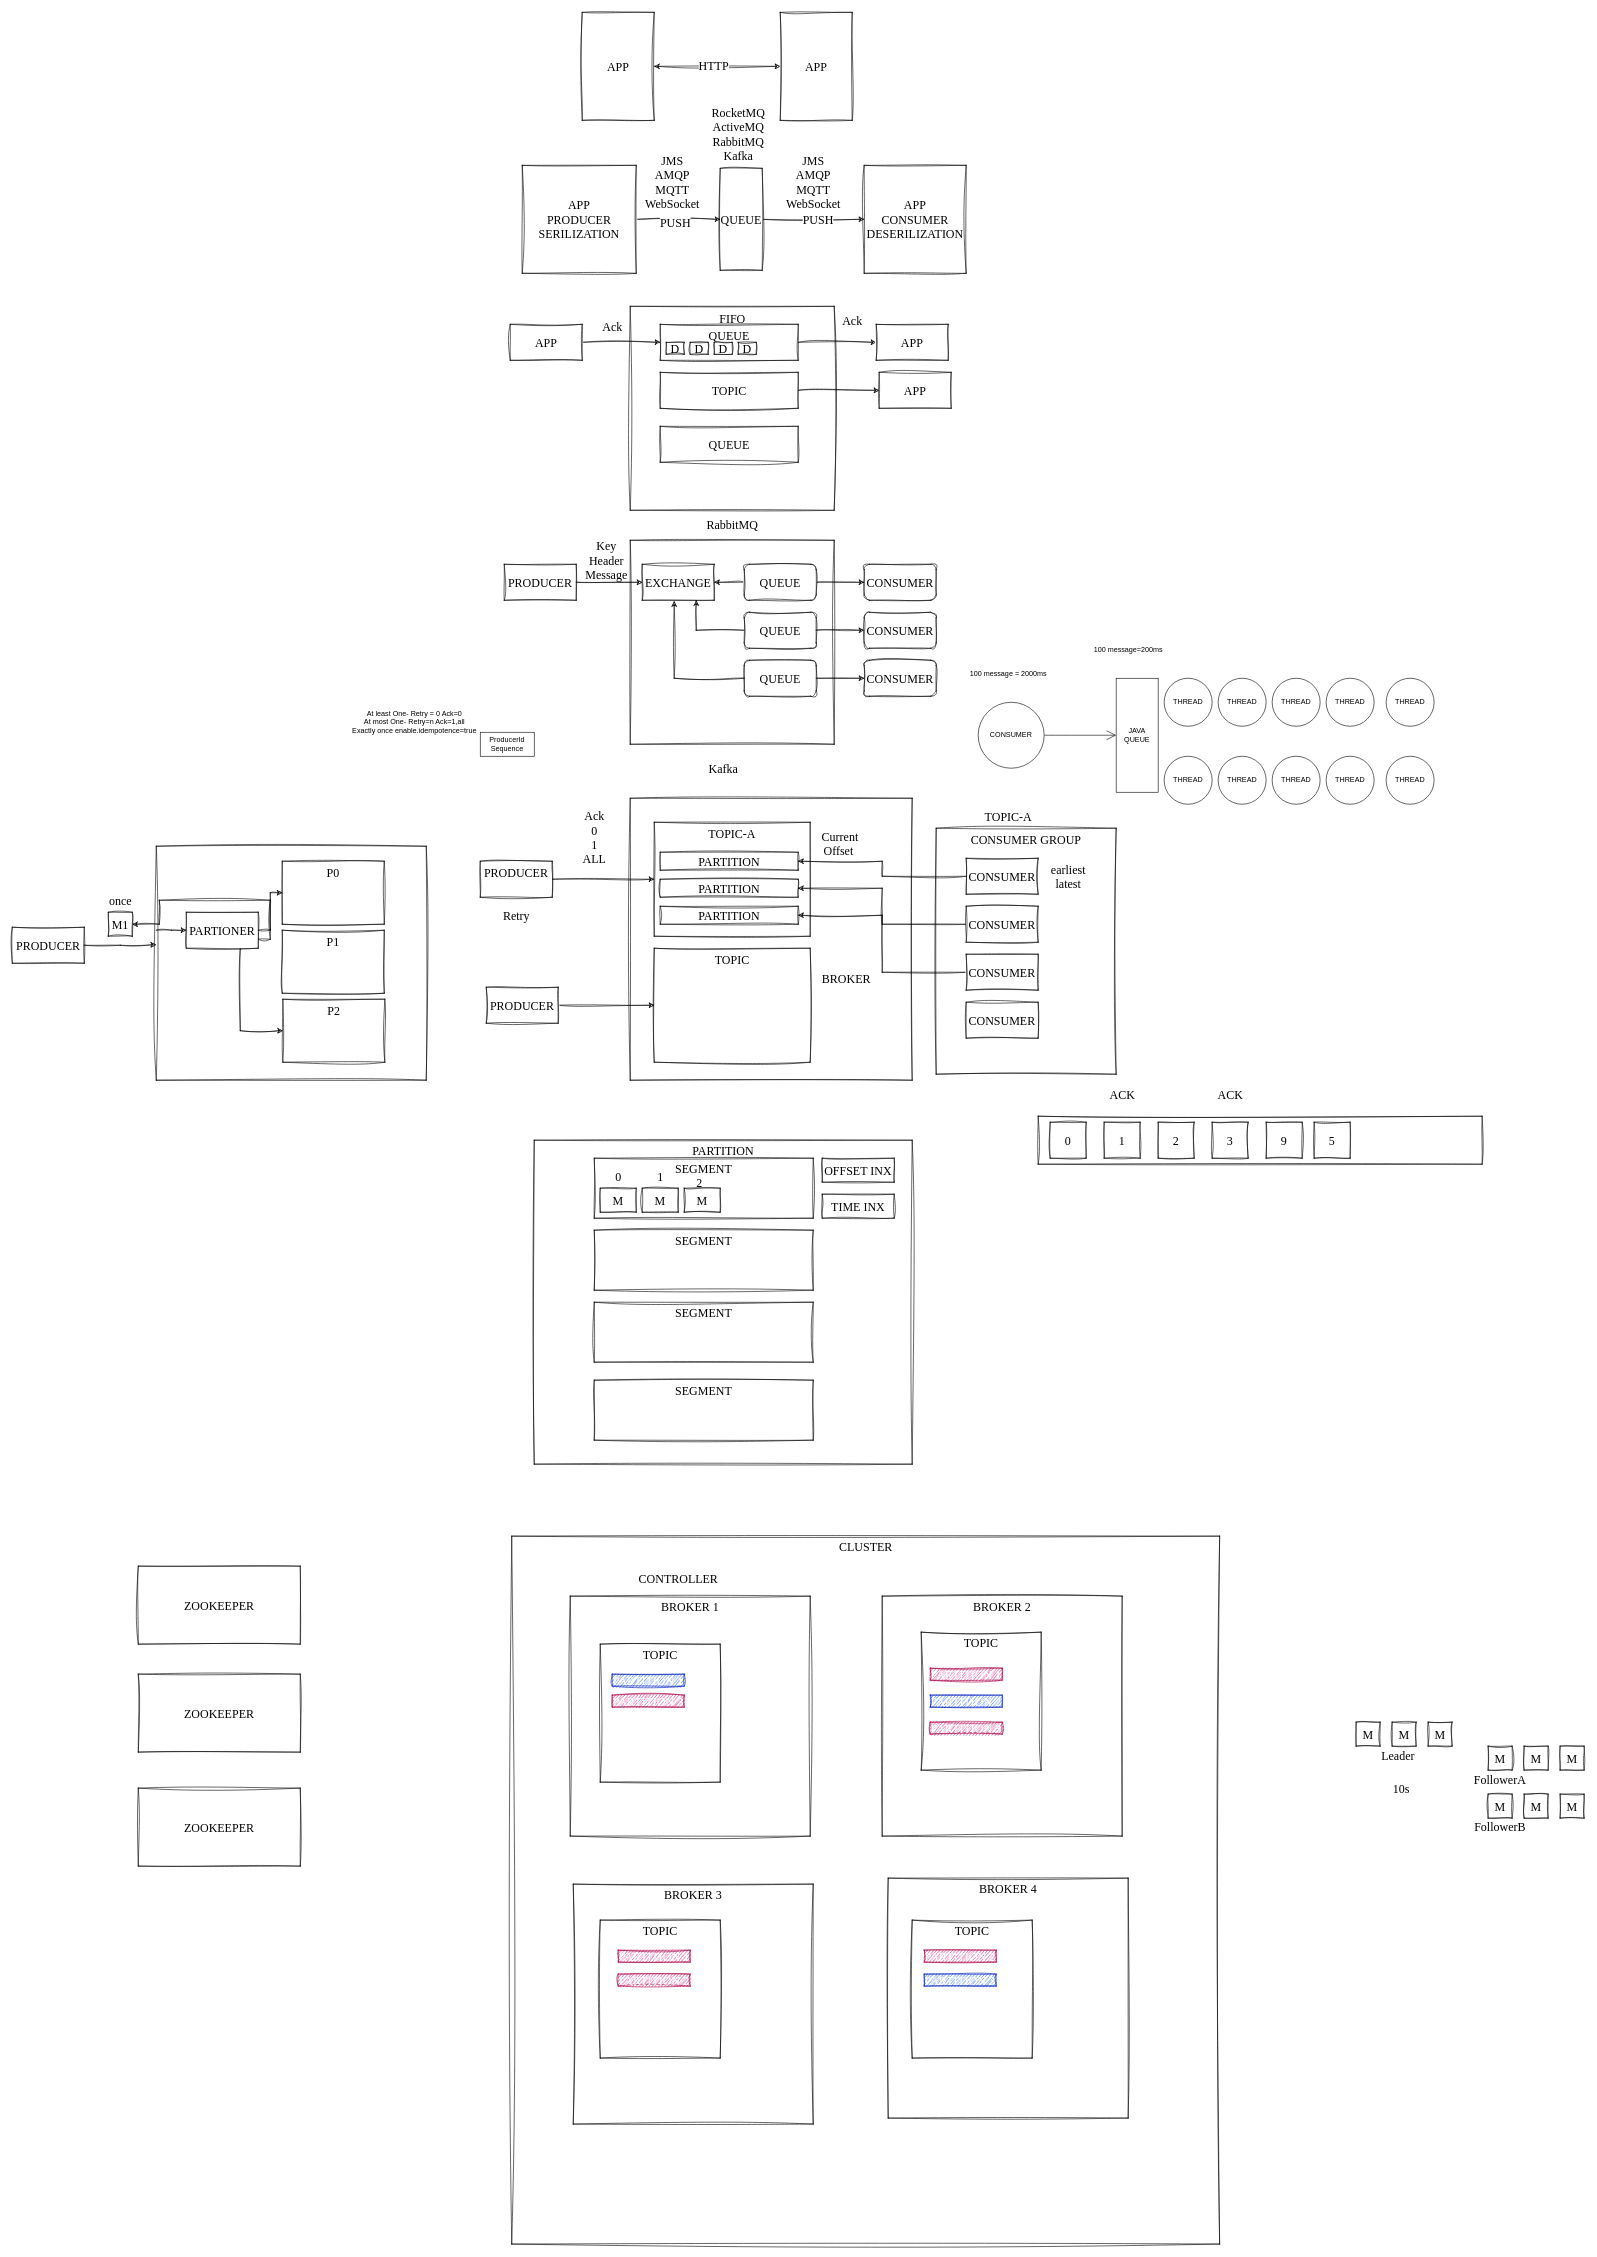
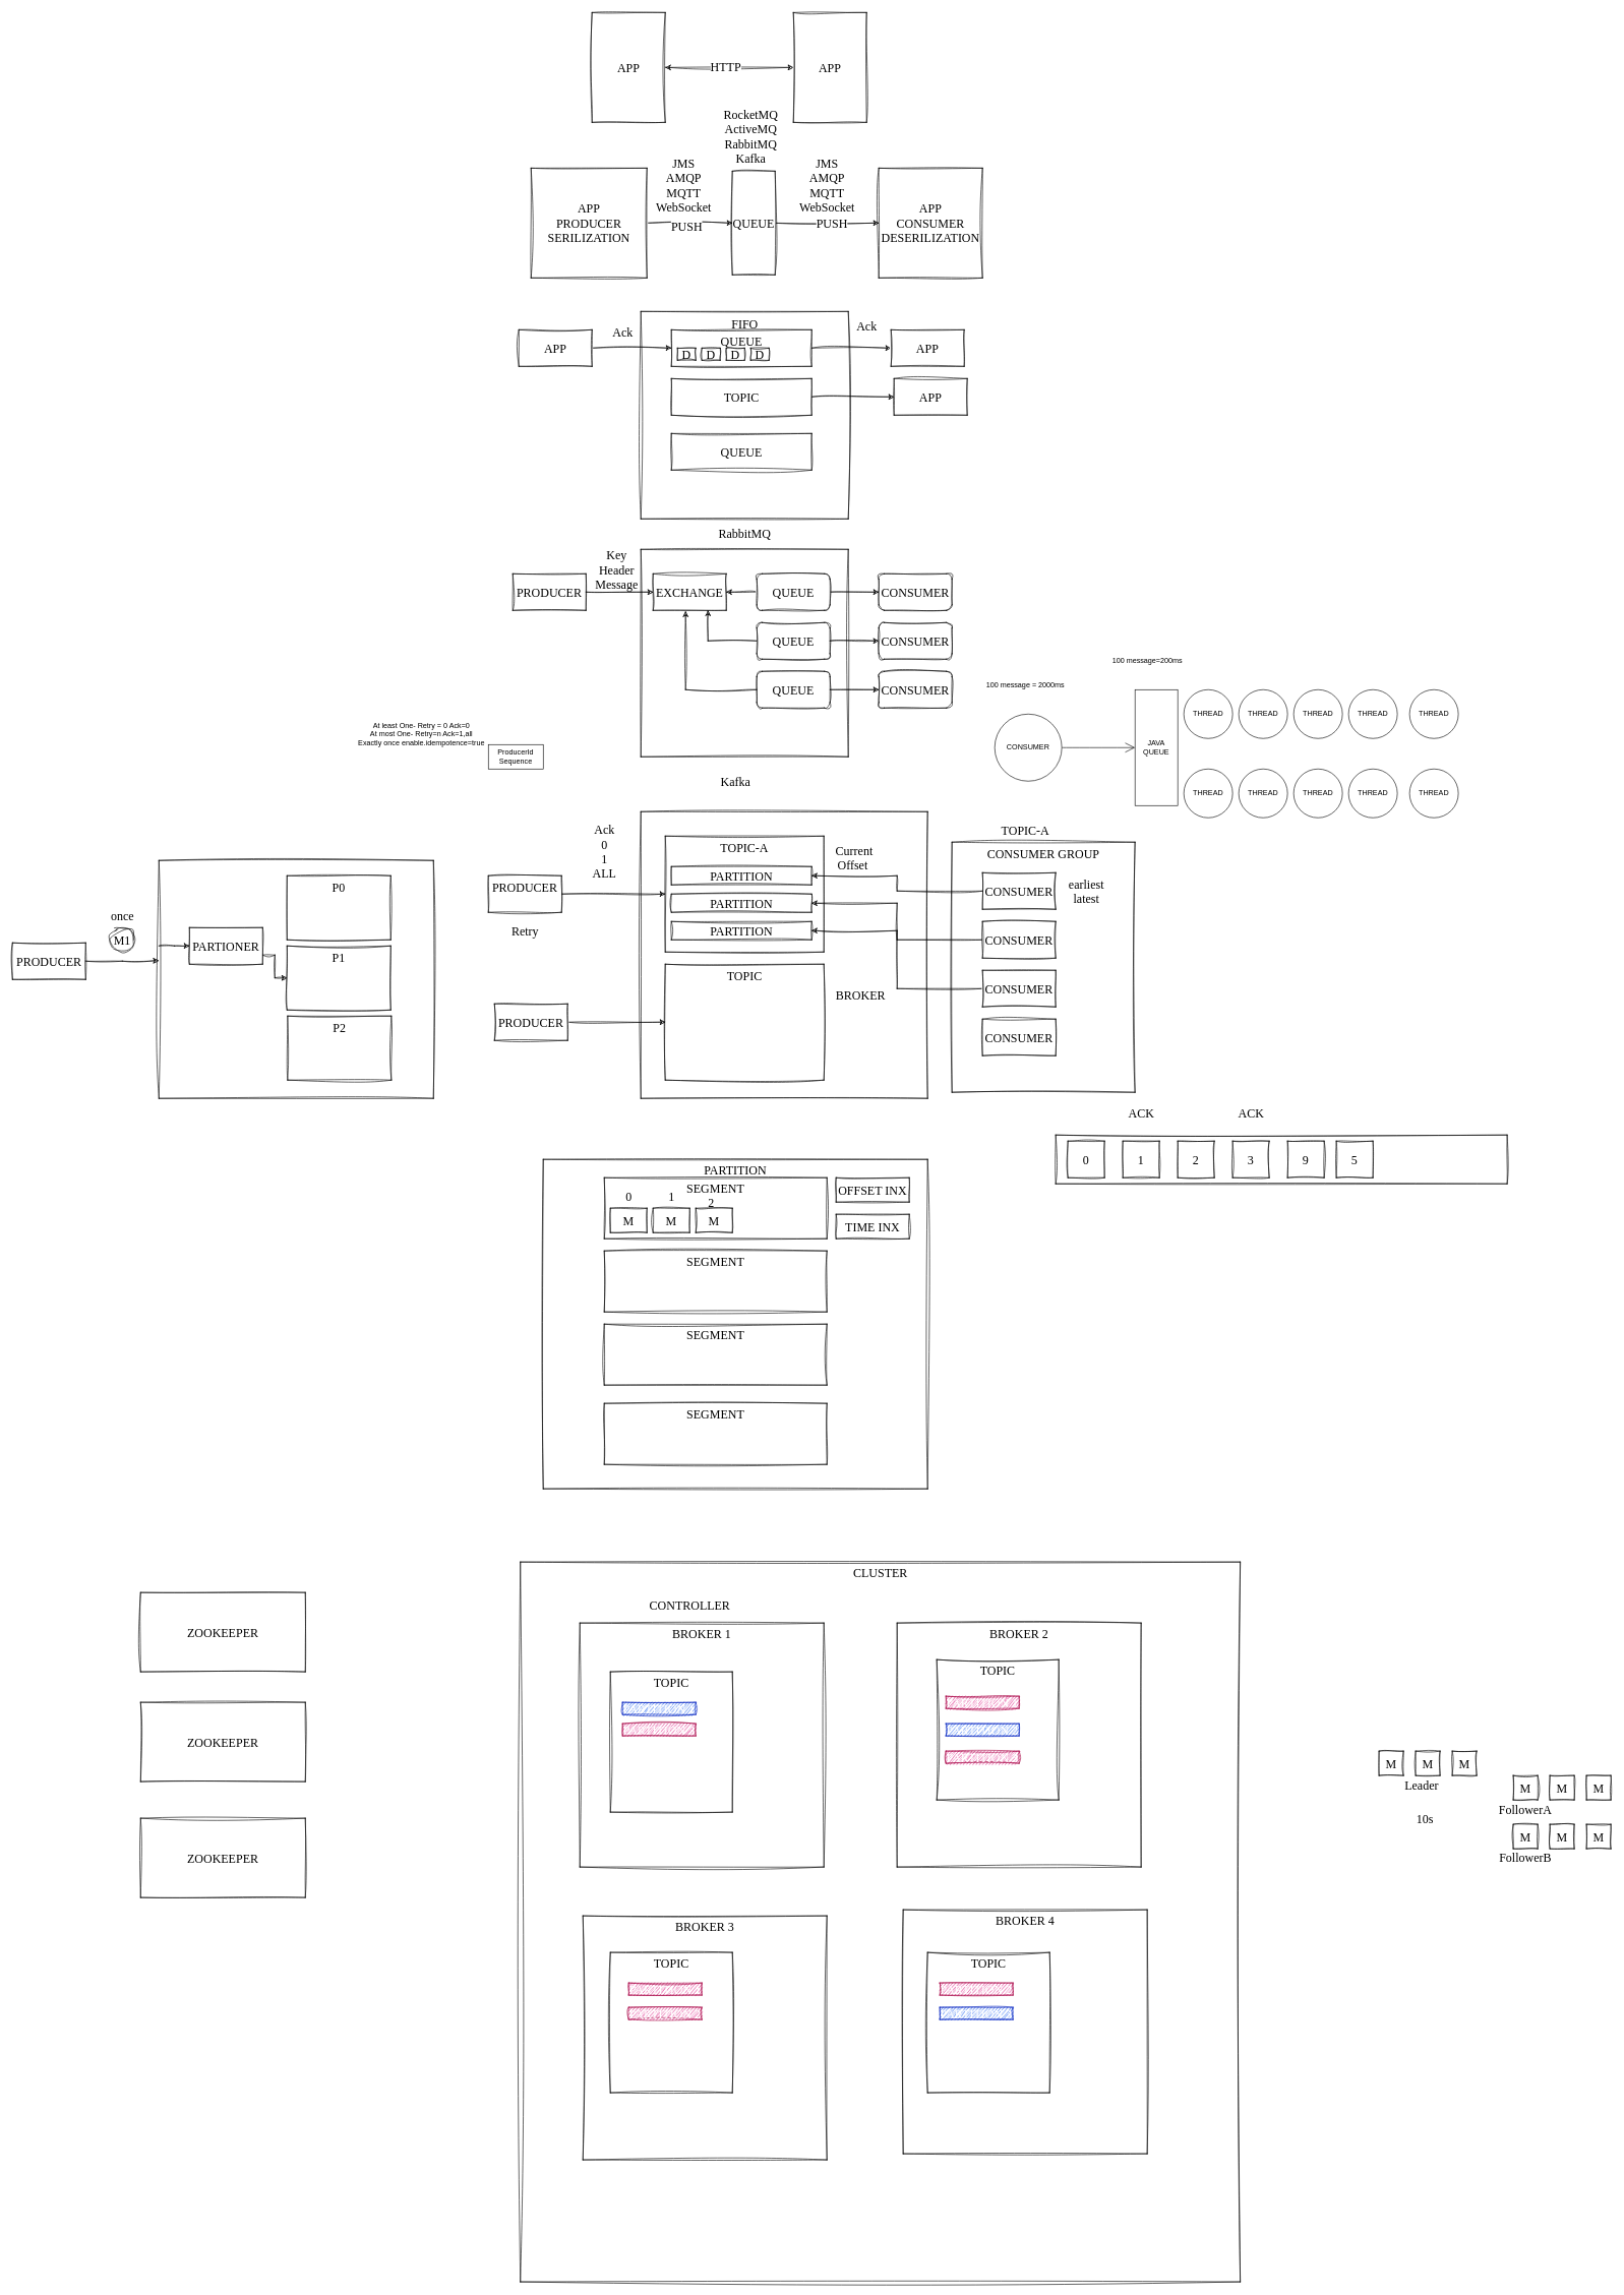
- <mxCell id="103" style="edgeStyle=orthogonalEdgeStyle;rounded=0;sketch=1;hachureGap=4;jiggle=2;curveFitting=1;orthogonalLoop=1;jettySize=auto;html=1;exitX=1;exitY=0.5;exitDx=0;exitDy=0;fontFamily=Architects Daughter;fontSource=https%3A%2F%2Ffonts.googleapis.com%2Fcss%3Ffamily%3DArchitects%2BDaughter;fontSize=16;" parent="1" source="106" target="108" edge="1"><mxGeometry relative="1" as="geometry" /></mxCell>
- <mxCell id="104" style="edgeStyle=orthogonalEdgeStyle;rounded=0;sketch=1;hachureGap=4;jiggle=2;curveFitting=1;orthogonalLoop=1;jettySize=auto;html=1;exitX=1;exitY=0.75;exitDx=0;exitDy=0;fontFamily=Architects Daughter;fontSource=https%3A%2F%2Ffonts.googleapis.com%2Fcss%3Ffamily%3DArchitects%2BDaughter;fontSize=16;" parent="1" source="106" target="107" edge="1"><mxGeometry relative="1" as="geometry" /></mxCell>
+ <mxCell id="104" style="edgeStyle=orthogonalEdgeStyle;rounded=0;sketch=1;hachureGap=4;jiggle=2;curveFitting=1;orthogonalLoop=1;jettySize=auto;html=1;exitX=1;exitY=0.75;exitDx=0;exitDy=0;fontFamily=Architects Daughter;fontSource=https%3A%2F%2Ffonts.googleapis.com%2Fcss%3Ffamily%3DArchitects%2BDaughter;fontSize=16;" parent="1" source="106" target="109" edge="1"><mxGeometry relative="1" as="geometry" /></mxCell>
- <mxCell id="107" value="M1" style="rounded=0;whiteSpace=wrap;html=1;sketch=1;hachureGap=4;jiggle=2;curveFitting=1;fontFamily=Architects Daughter;fontSource=https%3A%2F%2Ffonts.googleapis.com%2Fcss%3Ffamily%3DArchitects%2BDaughter;fontSize=20;" parent="1" vertex="1"><mxGeometry x="180" y="1520" width="40" height="40" as="geometry" /></mxCell>
+ <mxCell id="107" value="M1" style="ellipse;whiteSpace=wrap;html=1;sketch=1;hachureGap=4;jiggle=2;curveFitting=1;fontFamily=Architects Daughter;fontSource=https%3A%2F%2Ffonts.googleapis.com%2Fcss%3Ffamily%3DArchitects%2BDaughter;fontSize=20;" parent="1" vertex="1"><mxGeometry x="180" y="1520" width="40" height="40" as="geometry" /></mxCell>
- <mxCell id="105" style="edgeStyle=orthogonalEdgeStyle;rounded=0;sketch=1;hachureGap=4;jiggle=2;curveFitting=1;orthogonalLoop=1;jettySize=auto;html=1;exitX=0.75;exitY=1;exitDx=0;exitDy=0;entryX=0;entryY=0.5;entryDx=0;entryDy=0;fontFamily=Architects Daughter;fontSource=https%3A%2F%2Ffonts.googleapis.com%2Fcss%3Ffamily%3DArchitects%2BDaughter;fontSize=16;" parent="1" source="106" target="110" edge="1"><mxGeometry relative="1" as="geometry" /></mxCell>
